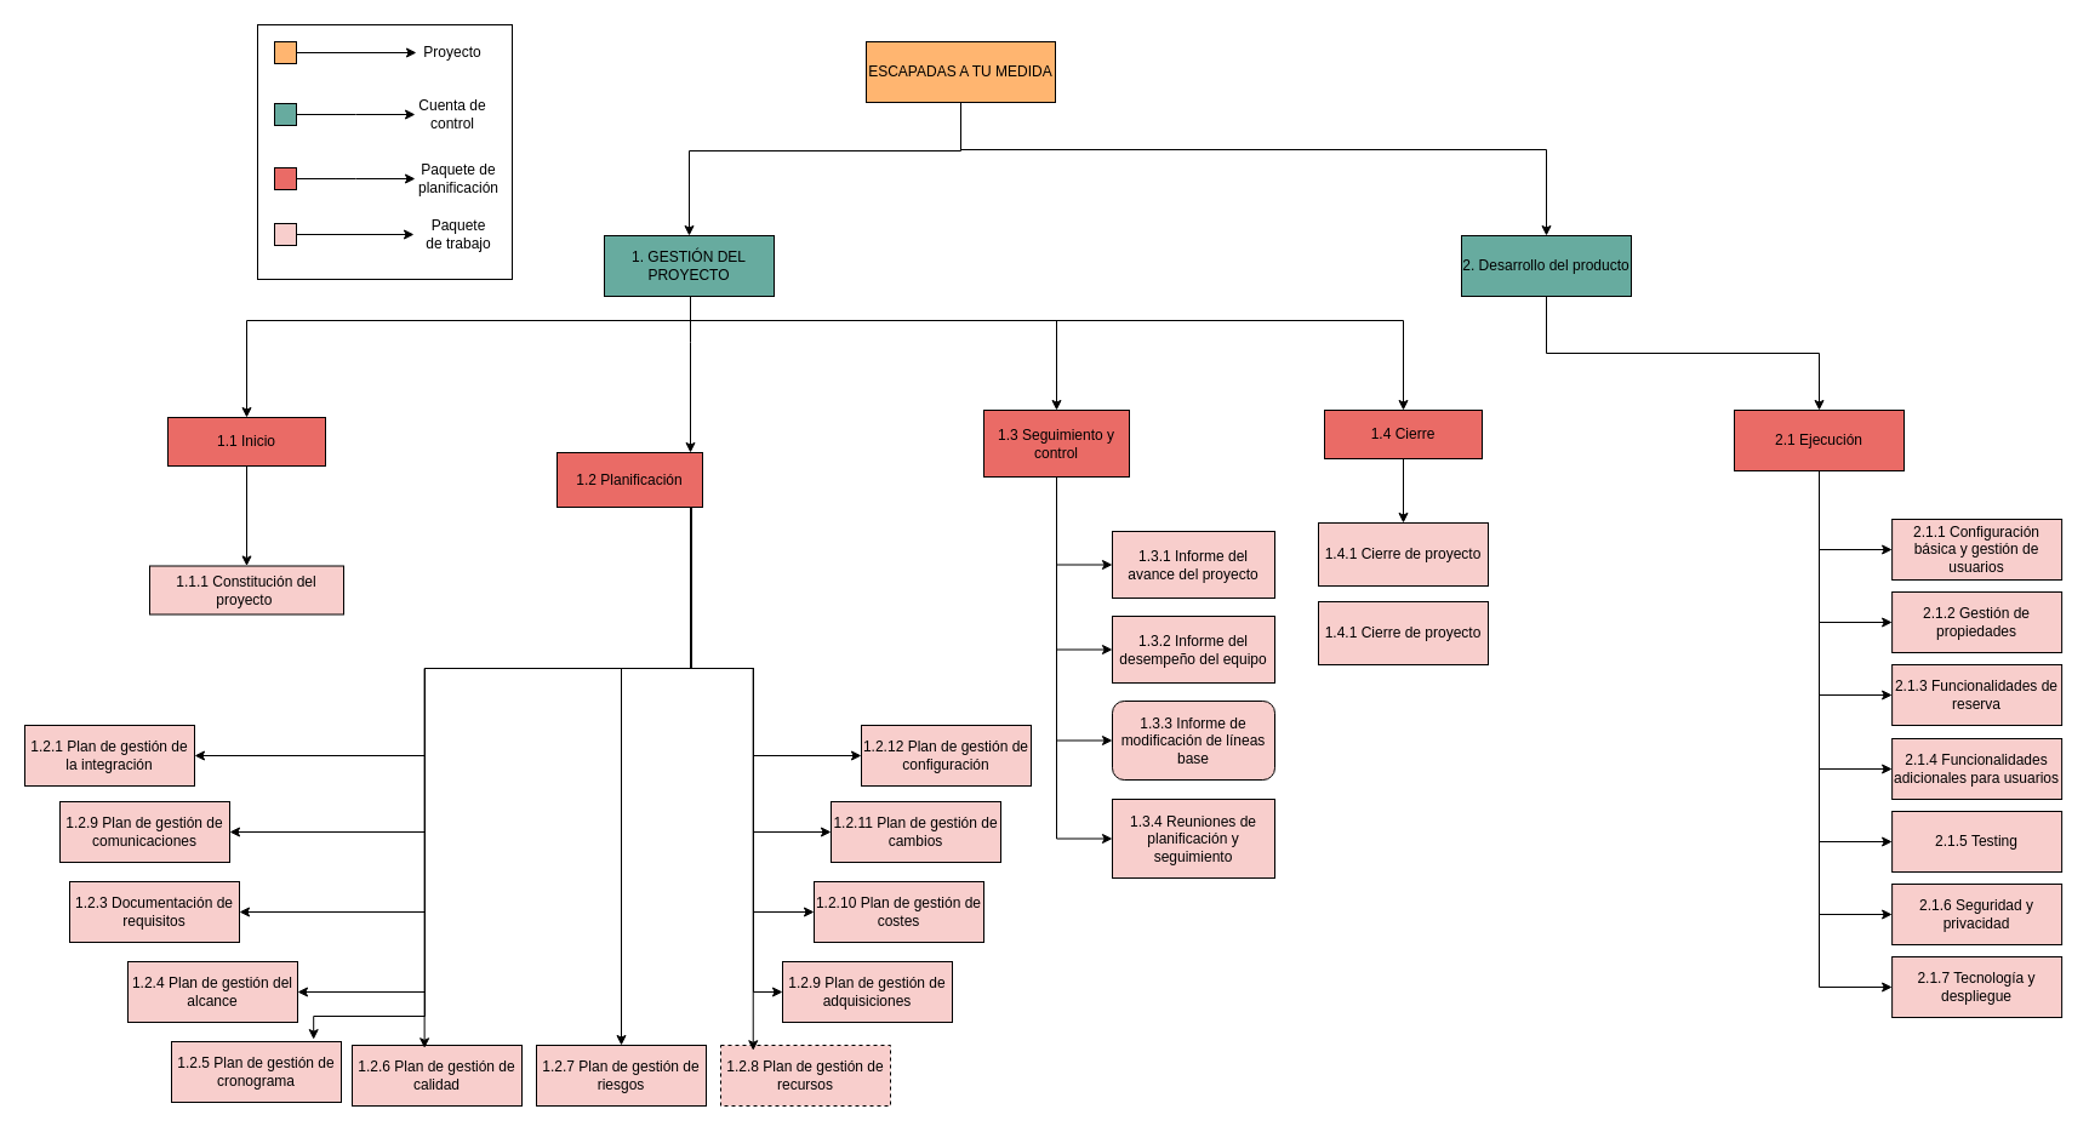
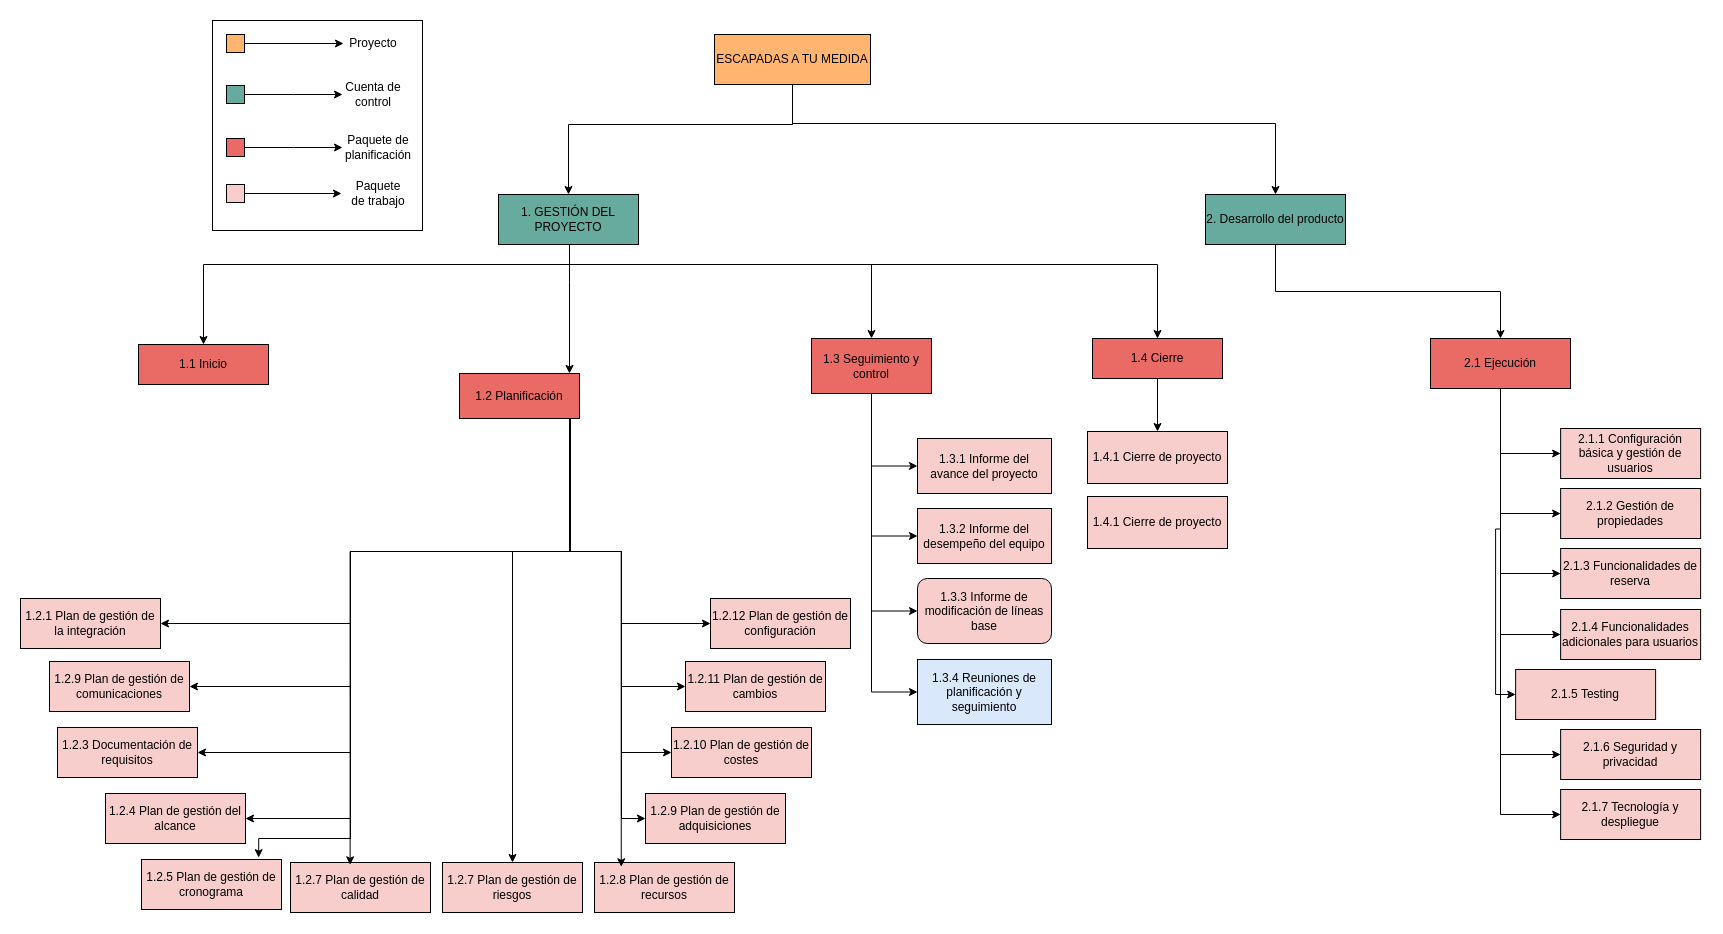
- <mxCell id="19" style="edgeStyle=orthogonalEdgeStyle;rounded=0;orthogonalLoop=1;jettySize=auto;html=1;entryX=0.5;entryY=0;entryDx=0;entryDy=0;" edge="1" parent="1" source="20" target="21"><mxGeometry relative="1" as="geometry" /></mxCell>
- <mxCell id="21" value="1.1.1 Constitución del proyecto&amp;nbsp;" style="rounded=0;whiteSpace=wrap;html=1;fillColor=#f8cecc;strokeColor=#000000;" vertex="1" parent="1"><mxGeometry x="123" y="466.5" width="160" height="40" as="geometry" /></mxCell>
- <mxCell id="70" value="1.3.4 Reuniones de planificación y seguimiento" style="rounded=0;whiteSpace=wrap;html=1;strokeColor=#000000;align=center;verticalAlign=middle;fontFamily=Helvetica;fontSize=12;fontColor=default;fillColor=#f8cecc;" vertex="1" parent="69"><mxGeometry y="221" width="134" height="65" as="geometry" /></mxCell>
+ <mxCell id="70" value="1.3.4 Reuniones de planificación y seguimiento" style="rounded=0;whiteSpace=wrap;html=1;strokeColor=#000000;align=center;verticalAlign=middle;fontFamily=Helvetica;fontSize=12;fontColor=default;fillColor=#dae8fc;" vertex="1" parent="69"><mxGeometry y="221" width="134" height="65" as="geometry" /></mxCell>
- <mxCell id="79" value="&lt;div&gt;2.1.5 Testing&lt;/div&gt;" style="rounded=0;whiteSpace=wrap;html=1;strokeColor=#000000;align=center;verticalAlign=middle;fontFamily=Helvetica;fontSize=12;fontColor=default;fillColor=#f8cecc;" vertex="1" parent="74"><mxGeometry x="130.12" y="331" width="140" height="50" as="geometry" /></mxCell>
+ <mxCell id="79" value="&lt;div&gt;2.1.5 Testing&lt;/div&gt;" style="rounded=0;whiteSpace=wrap;html=1;strokeColor=#000000;align=center;verticalAlign=middle;fontFamily=Helvetica;fontSize=12;fontColor=default;fillColor=#f8cecc;" vertex="1" parent="74"><mxGeometry x="85.12" y="331" width="140" height="50" as="geometry" /></mxCell>
- <mxCell id="22" value="1.2.6 Plan de gestión de calidad" style="rounded=0;whiteSpace=wrap;html=1;fillColor=#F8CECC;" vertex="1" parent="1"><mxGeometry x="290" y="862" width="140" height="50" as="geometry" /></mxCell>
+ <mxCell id="22" value="1.2.7 Plan de gestión de calidad" style="rounded=0;whiteSpace=wrap;html=1;fillColor=#F8CECC;" vertex="1" parent="1"><mxGeometry x="290" y="862" width="140" height="50" as="geometry" /></mxCell>
- <mxCell id="54" value="1.2.8 Plan de gestión de recursos" style="rounded=0;whiteSpace=wrap;html=1;fillColor=#F8CECC;dashed=1;" vertex="1" parent="1"><mxGeometry x="594" y="862" width="140" height="50" as="geometry" /></mxCell>
+ <mxCell id="54" value="1.2.8 Plan de gestión de recursos" style="rounded=0;whiteSpace=wrap;html=1;fillColor=#F8CECC;" vertex="1" parent="1"><mxGeometry x="594" y="862" width="140" height="50" as="geometry" /></mxCell>
